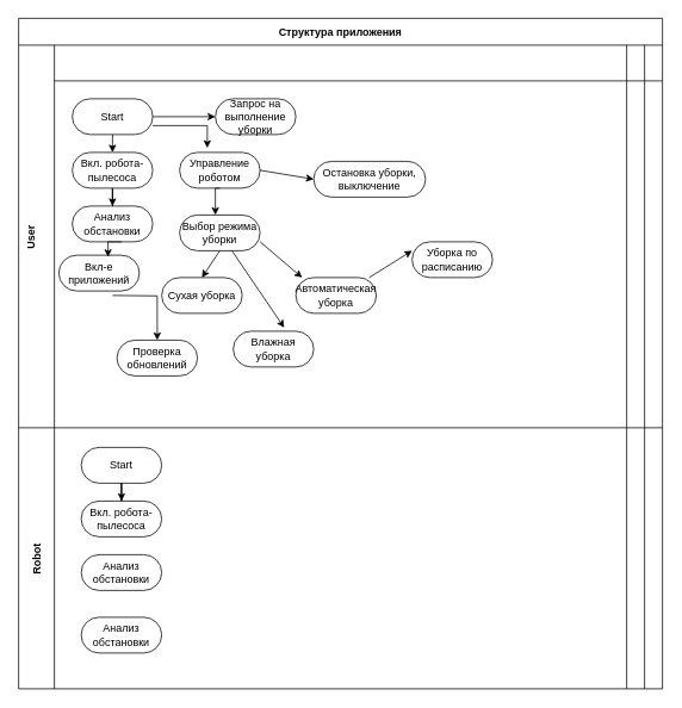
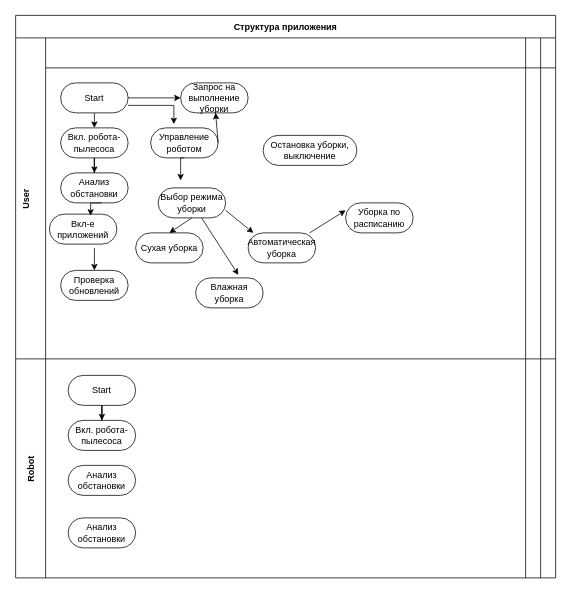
- <mxCell id="21" value="" style="endArrow=classic;html=1;rounded=0;exitX=1;exitY=0.5;exitDx=0;exitDy=0;entryX=0;entryY=0.5;entryDx=0;entryDy=0;" edge="1" parent="4" source="16" target="19"><mxGeometry width="50" height="50" relative="1" as="geometry"><mxPoint x="500" y="160" as="sourcePoint" /><mxPoint x="550" y="110" as="targetPoint" /></mxGeometry></mxCell>
+ <mxCell id="21" value="" style="endArrow=classic;html=1;rounded=0;exitX=1;exitY=0.5;exitDx=0;exitDy=0;" edge="1" parent="4" source="16" target="15"><mxGeometry width="50" height="50" relative="1" as="geometry"><mxPoint x="500" y="160" as="sourcePoint" /><mxPoint x="550" y="110" as="targetPoint" /></mxGeometry></mxCell>
- <mxCell id="18" value="Выбор режима уборки" style="rounded=1;whiteSpace=wrap;html=1;arcSize=50;" vertex="1" parent="4"><mxGeometry x="140" y="190" width="90" height="40" as="geometry" /></mxCell>
+ <mxCell id="18" value="Выбор режима уборки" style="rounded=1;whiteSpace=wrap;html=1;arcSize=50;" vertex="1" parent="4"><mxGeometry x="150" y="200" width="90" height="40" as="geometry" /></mxCell>
- <mxCell id="12" value="Проверка обновлений" style="rounded=1;whiteSpace=wrap;html=1;arcSize=50;" vertex="1" parent="4"><mxGeometry x="70" y="330" width="90" height="40" as="geometry" /></mxCell>
+ <mxCell id="12" value="Проверка обновлений" style="rounded=1;whiteSpace=wrap;html=1;arcSize=50;" vertex="1" parent="4"><mxGeometry x="20" y="310" width="90" height="40" as="geometry" /></mxCell>
